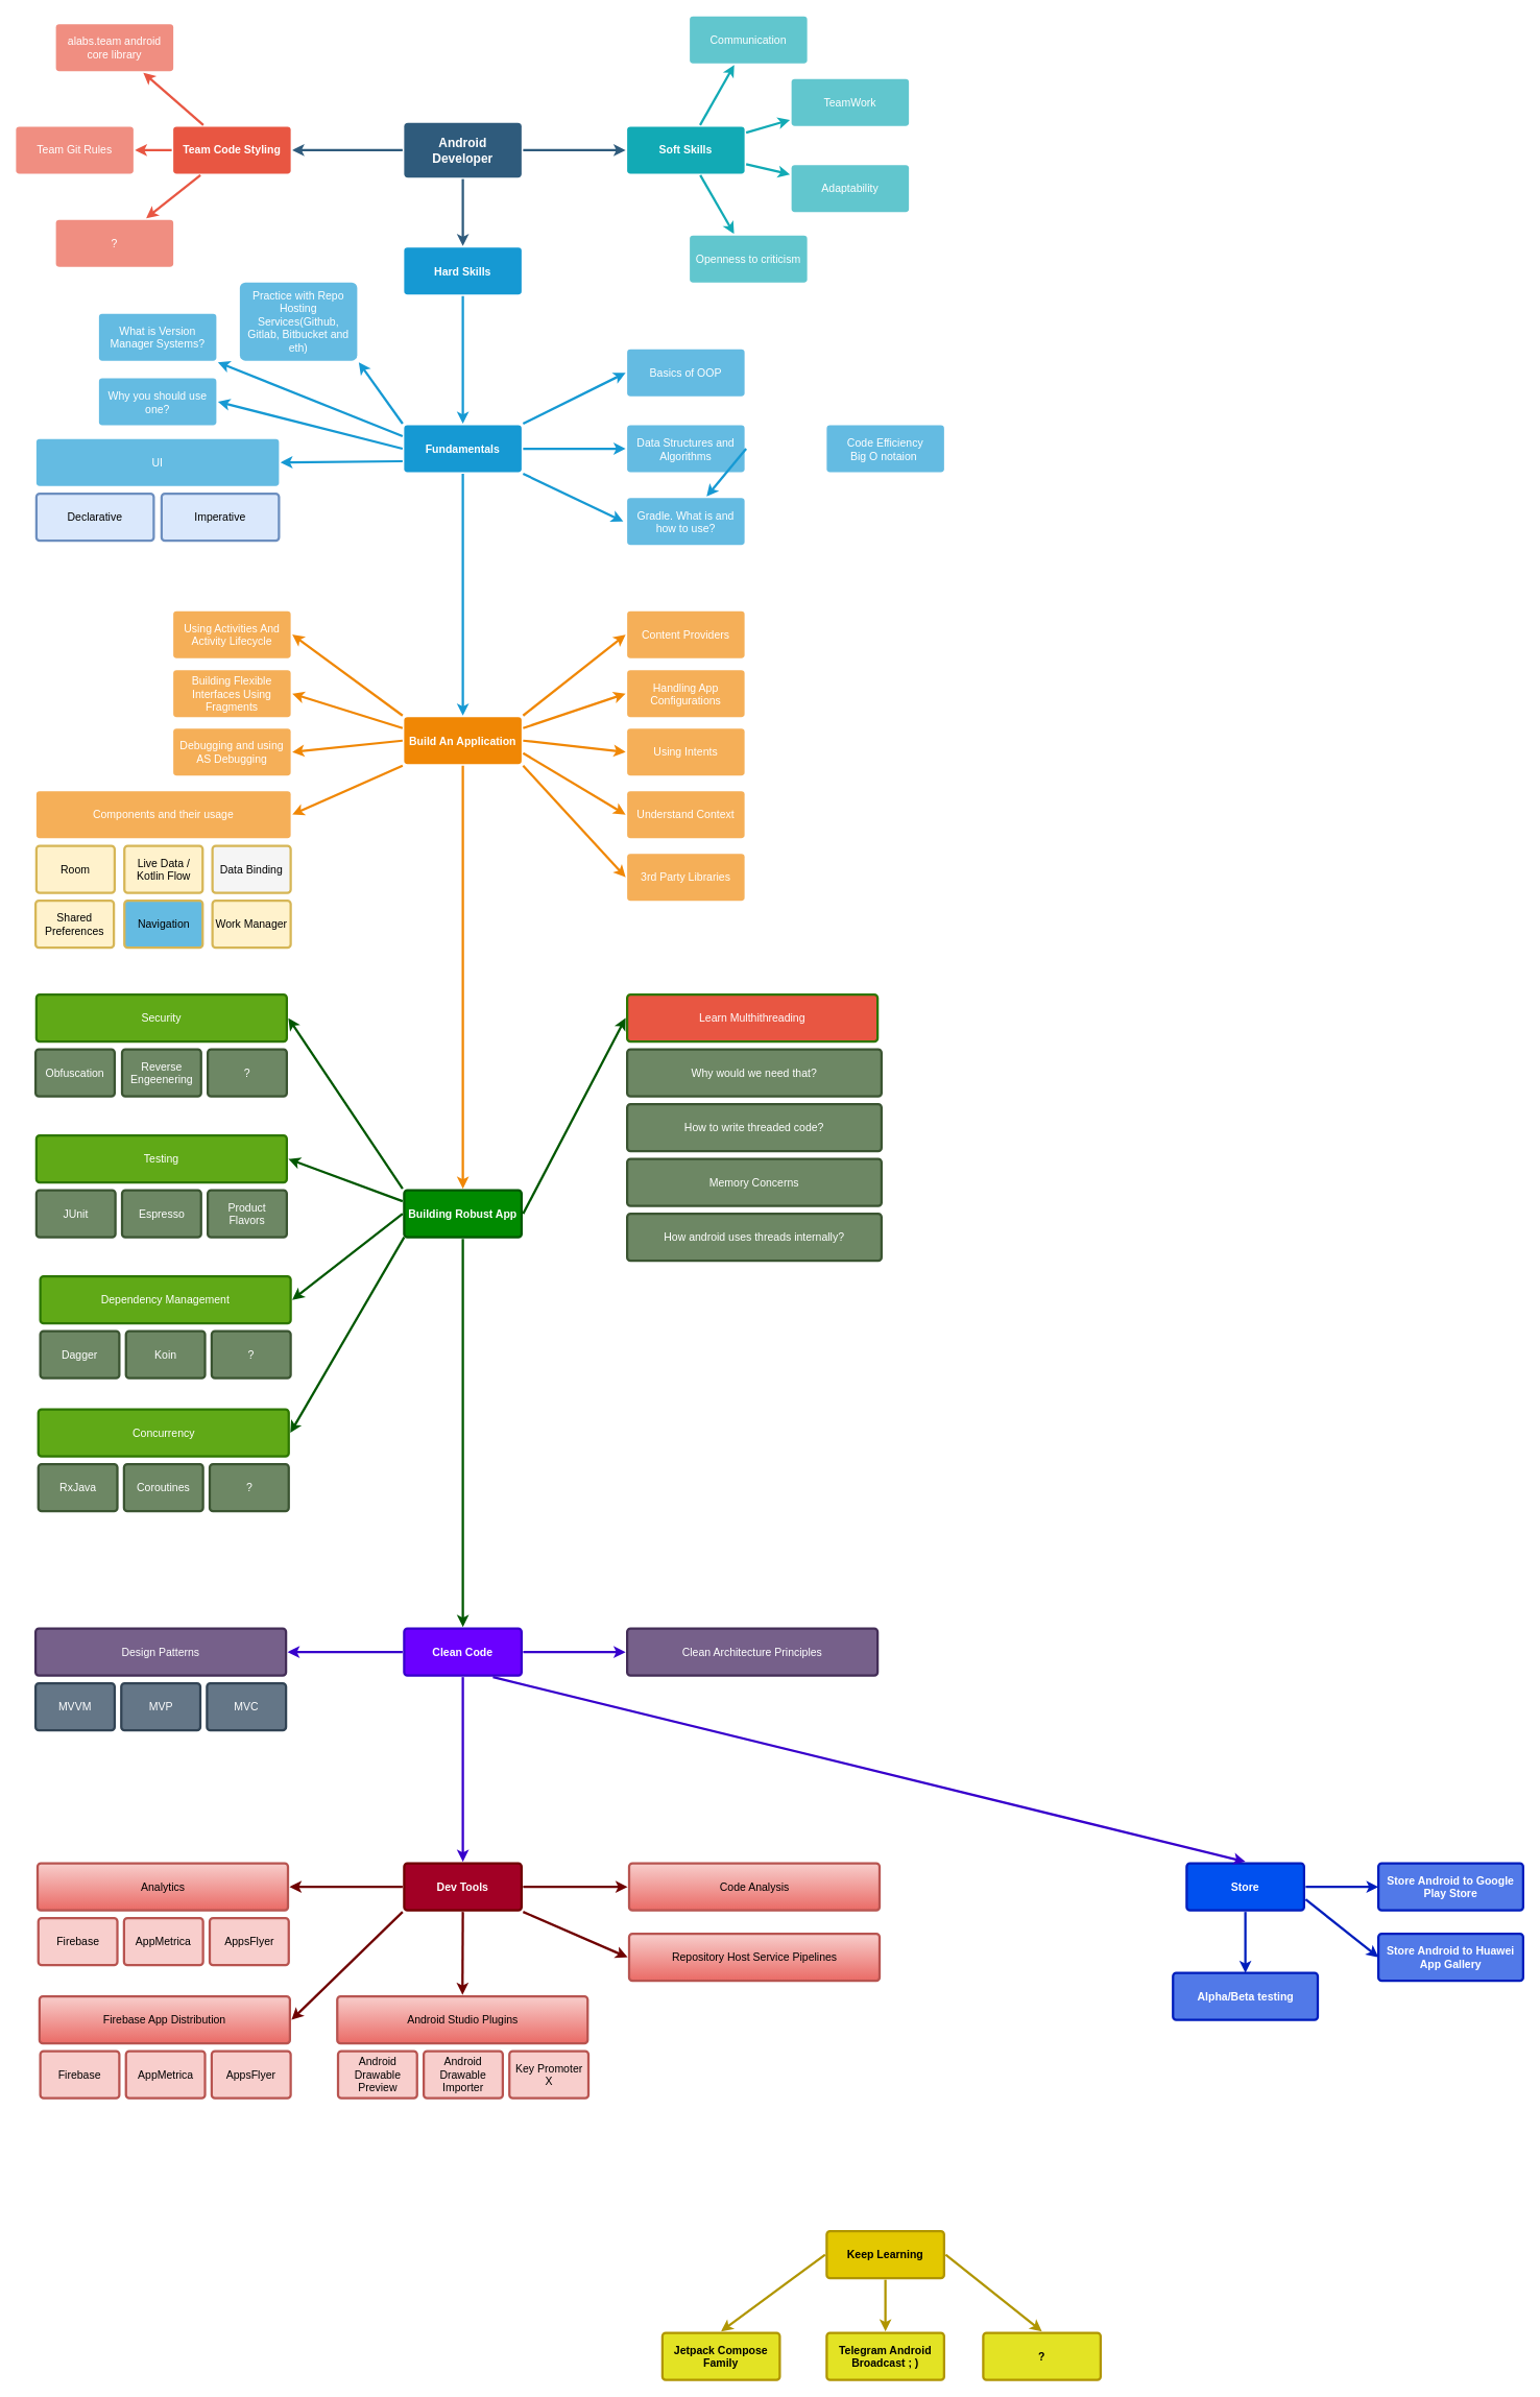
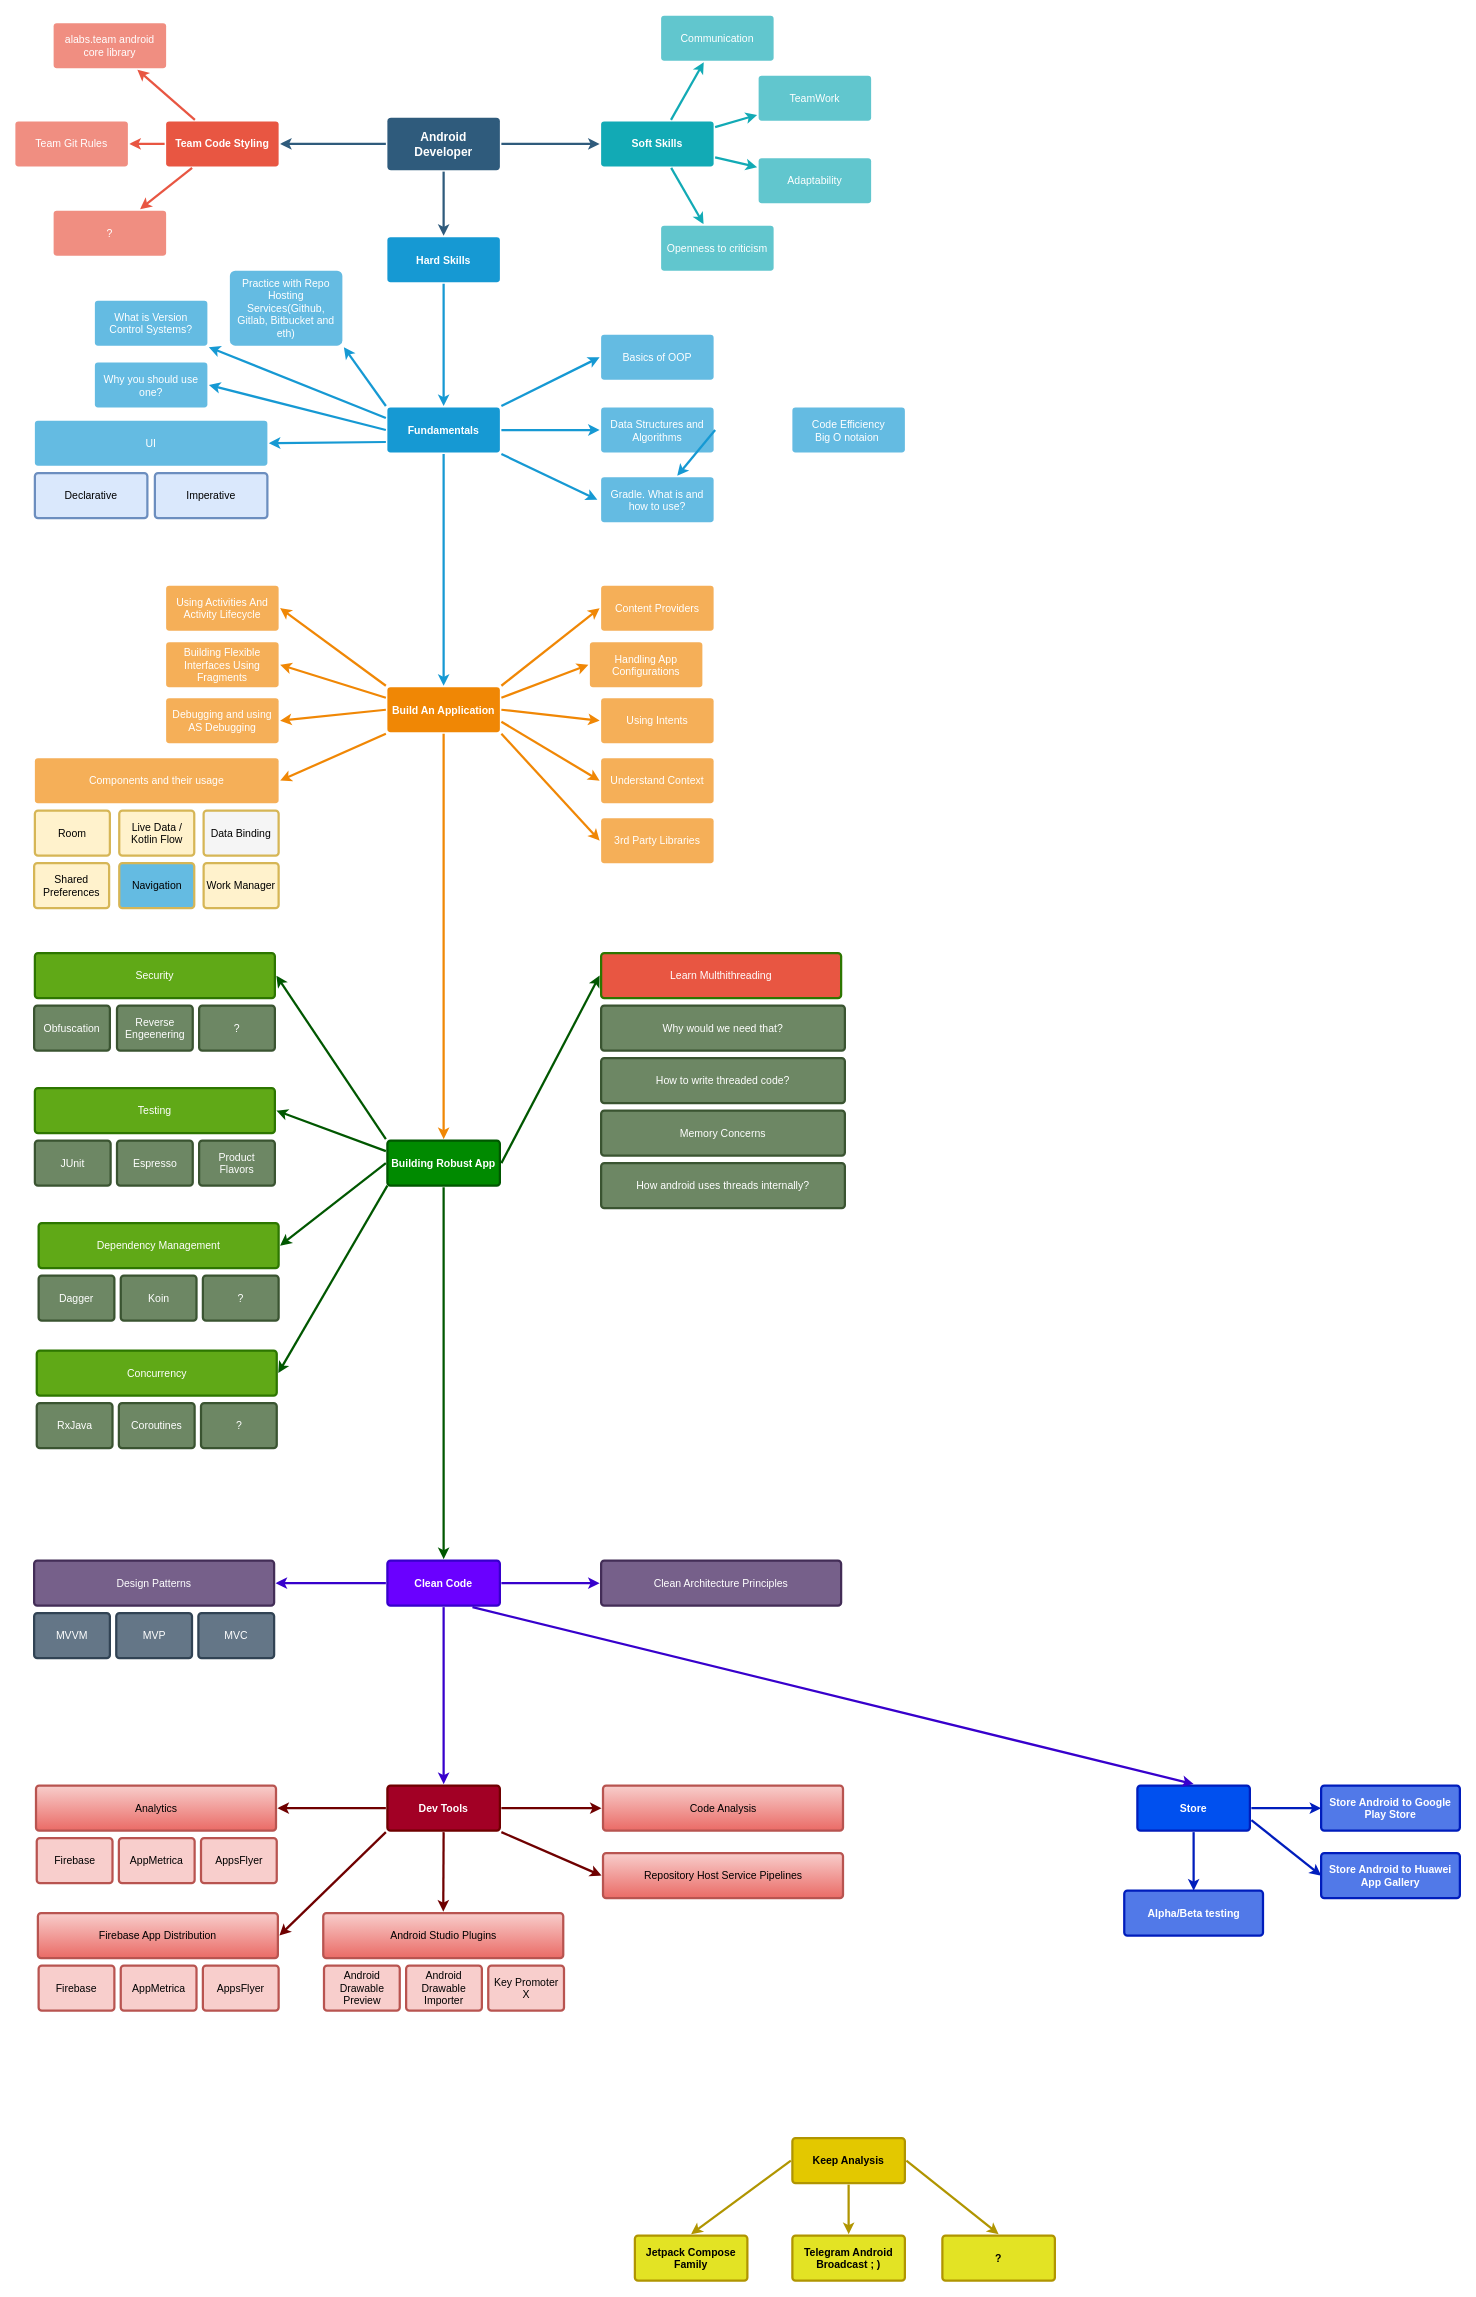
- <mxCell id="33" value="What is Version Manager Systems?" style="rounded=1;whiteSpace=wrap;html=1;shadow=0;labelBackgroundColor=none;strokeColor=none;strokeWidth=3;fillColor=#64bbe2;fontFamily=Helvetica;fontSize=14;fontColor=#FFFFFF;align=center;spacing=5;arcSize=7;perimeterSpacing=2;" vertex="1" parent="1"><mxGeometry x="126" y="400" width="150" height="60" as="geometry" /></mxCell>
+ <mxCell id="33" value="What is Version Control Systems?" style="rounded=1;whiteSpace=wrap;html=1;shadow=0;labelBackgroundColor=none;strokeColor=none;strokeWidth=3;fillColor=#64bbe2;fontFamily=Helvetica;fontSize=14;fontColor=#FFFFFF;align=center;spacing=5;arcSize=7;perimeterSpacing=2;" vertex="1" parent="1"><mxGeometry x="126" y="400" width="150" height="60" as="geometry" /></mxCell>
- <mxCell id="46" value="Handling App Configurations" style="rounded=1;whiteSpace=wrap;html=1;shadow=0;labelBackgroundColor=none;strokeColor=none;strokeWidth=3;fillColor=#f5af58;fontFamily=Helvetica;fontSize=14;fontColor=#FFFFFF;align=center;spacing=5;arcSize=7;perimeterSpacing=2;" vertex="1" parent="1"><mxGeometry x="801" y="855.5" width="150" height="60" as="geometry" /></mxCell>
+ <mxCell id="46" value="Handling App Configurations" style="rounded=1;whiteSpace=wrap;html=1;shadow=0;labelBackgroundColor=none;strokeColor=none;strokeWidth=3;fillColor=#f5af58;fontFamily=Helvetica;fontSize=14;fontColor=#FFFFFF;align=center;spacing=5;arcSize=7;perimeterSpacing=2;" vertex="1" parent="1"><mxGeometry x="786" y="855.5" width="150" height="60" as="geometry" /></mxCell>
- <mxCell id="135" value="Keep Learning" style="rounded=1;whiteSpace=wrap;html=1;shadow=0;labelBackgroundColor=none;strokeColor=#B09500;strokeWidth=3;fillColor=#e3c800;fontFamily=Helvetica;fontSize=14;fontColor=#000000;align=center;spacing=5;fontStyle=1;arcSize=7;perimeterSpacing=2;" vertex="1" parent="1"><mxGeometry x="1056" y="2850" width="150" height="60" as="geometry" /></mxCell>
+ <mxCell id="135" value="Keep Analysis" style="rounded=1;whiteSpace=wrap;html=1;shadow=0;labelBackgroundColor=none;strokeColor=#B09500;strokeWidth=3;fillColor=#e3c800;fontFamily=Helvetica;fontSize=14;fontColor=#000000;align=center;spacing=5;fontStyle=1;arcSize=7;perimeterSpacing=2;" vertex="1" parent="1"><mxGeometry x="1056" y="2850" width="150" height="60" as="geometry" /></mxCell>
